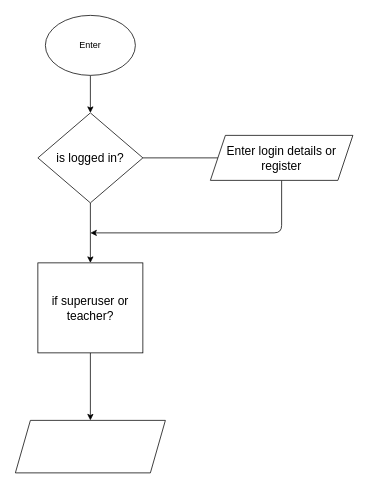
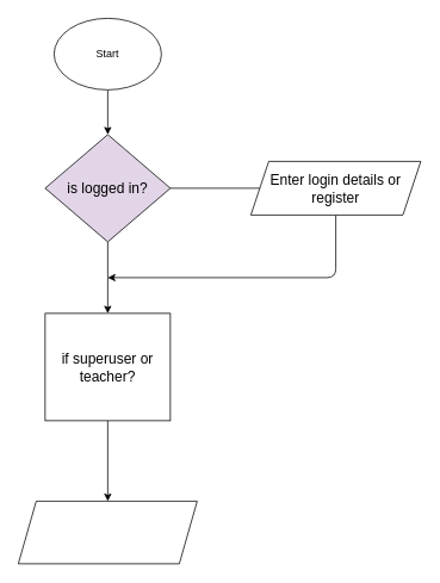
- <mxCell id="3" value="Enter" style="ellipse;whiteSpace=wrap;html=1;" vertex="1" parent="1"><mxGeometry x="60" y="20" width="120" height="80" as="geometry" /></mxCell>
+ <mxCell id="3" value="Start" style="ellipse;whiteSpace=wrap;html=1;" vertex="1" parent="1"><mxGeometry x="60" y="20" width="120" height="80" as="geometry" /></mxCell>
- <mxCell id="6" value="&lt;font style=&quot;font-size: 16px&quot;&gt;is logged in?&lt;/font&gt;" style="rhombus;whiteSpace=wrap;html=1;" vertex="1" parent="1"><mxGeometry x="50" y="150" width="140" height="120" as="geometry" /></mxCell>
+ <mxCell id="6" value="&lt;font style=&quot;font-size: 16px&quot;&gt;is logged in?&lt;/font&gt;" style="rhombus;whiteSpace=wrap;html=1;fillColor=#e1d5e7;" vertex="1" parent="1"><mxGeometry x="50" y="150" width="140" height="120" as="geometry" /></mxCell>
